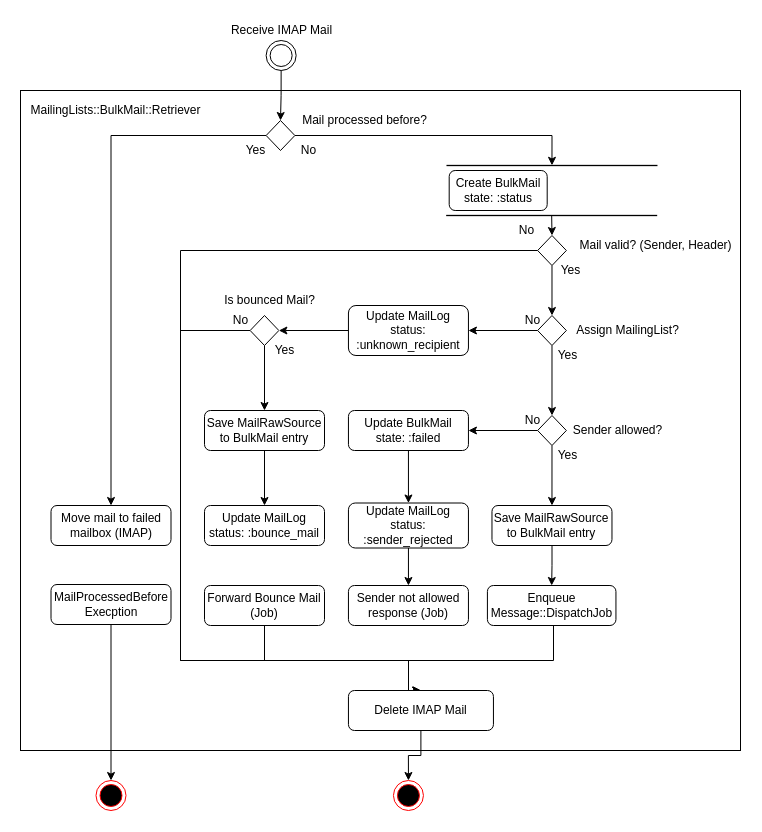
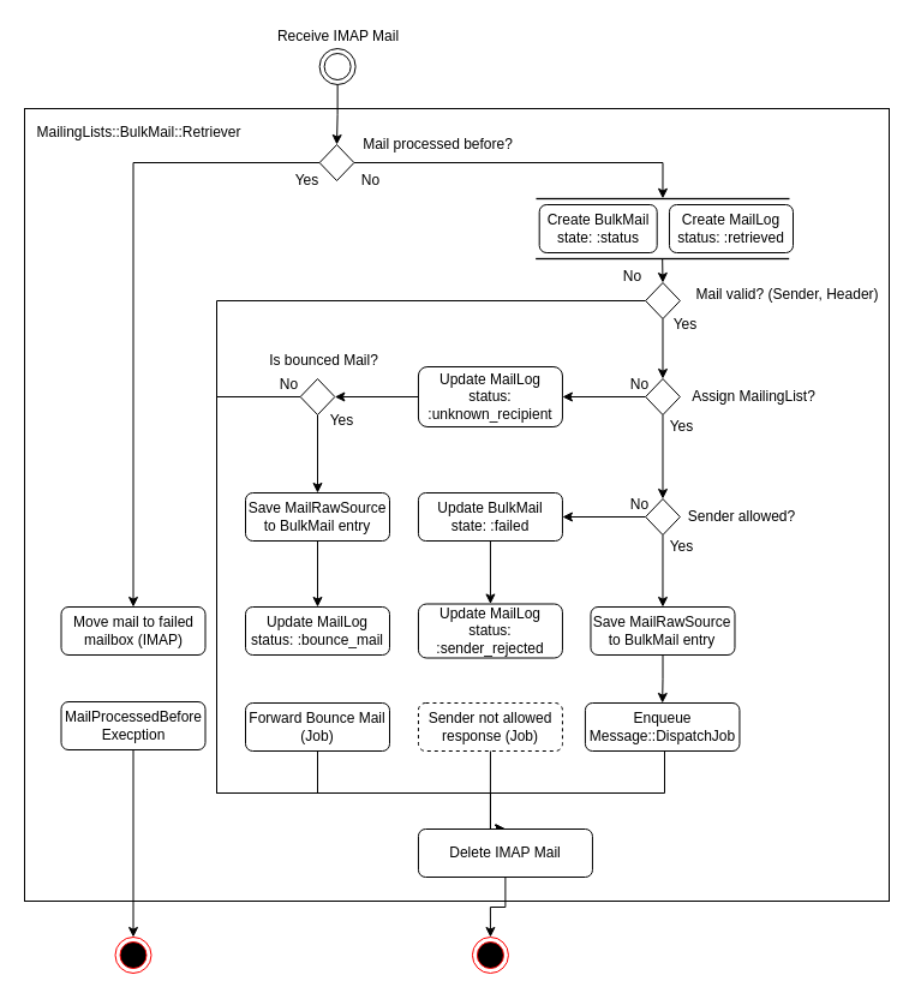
+ <mxCell id="15" value="Create MailLog&lt;br&gt;status: :retrieved" style="rounded=1;whiteSpace=wrap;html=1;fontSize=12;glass=0;strokeWidth=1;shadow=0;" parent="1" vertex="1"><mxGeometry x="556.96" y="170" width="103.04" height="40" as="geometry" /></mxCell>
- <mxCell id="38" value="" style="edgeStyle=none;rounded=0;orthogonalLoop=1;jettySize=auto;html=1;endArrow=classic;endFill=1;" parent="1" source="39" target="25" edge="1"><mxGeometry relative="1" as="geometry" /></mxCell>
- <mxCell id="25" value="Sender not allowed response (Job)" style="rounded=1;whiteSpace=wrap;html=1;fontSize=12;glass=0;strokeWidth=1;shadow=0;" parent="1" vertex="1"><mxGeometry x="347.94" y="585" width="120" height="40" as="geometry" /></mxCell>
+ <mxCell id="25" value="Sender not allowed response (Job)" style="rounded=1;whiteSpace=wrap;html=1;fontSize=12;glass=0;strokeWidth=1;shadow=0;dashed=1;" parent="1" vertex="1"><mxGeometry x="347.94" y="585" width="120" height="40" as="geometry" /></mxCell>
+ <mxCell id="26" style="edgeStyle=orthogonalEdgeStyle;rounded=0;orthogonalLoop=1;jettySize=auto;html=1;entryX=0.5;entryY=0;entryDx=0;entryDy=0;exitX=0.5;exitY=1;exitDx=0;exitDy=0;" parent="1" source="25" target="63" edge="1"><mxGeometry relative="1" as="geometry"><mxPoint x="407.94" y="955" as="sourcePoint" /><mxPoint x="407.94" y="925" as="targetPoint" /><Array as="points"><mxPoint x="408" y="690" /><mxPoint x="408" y="690" /></Array></mxGeometry></mxCell>
